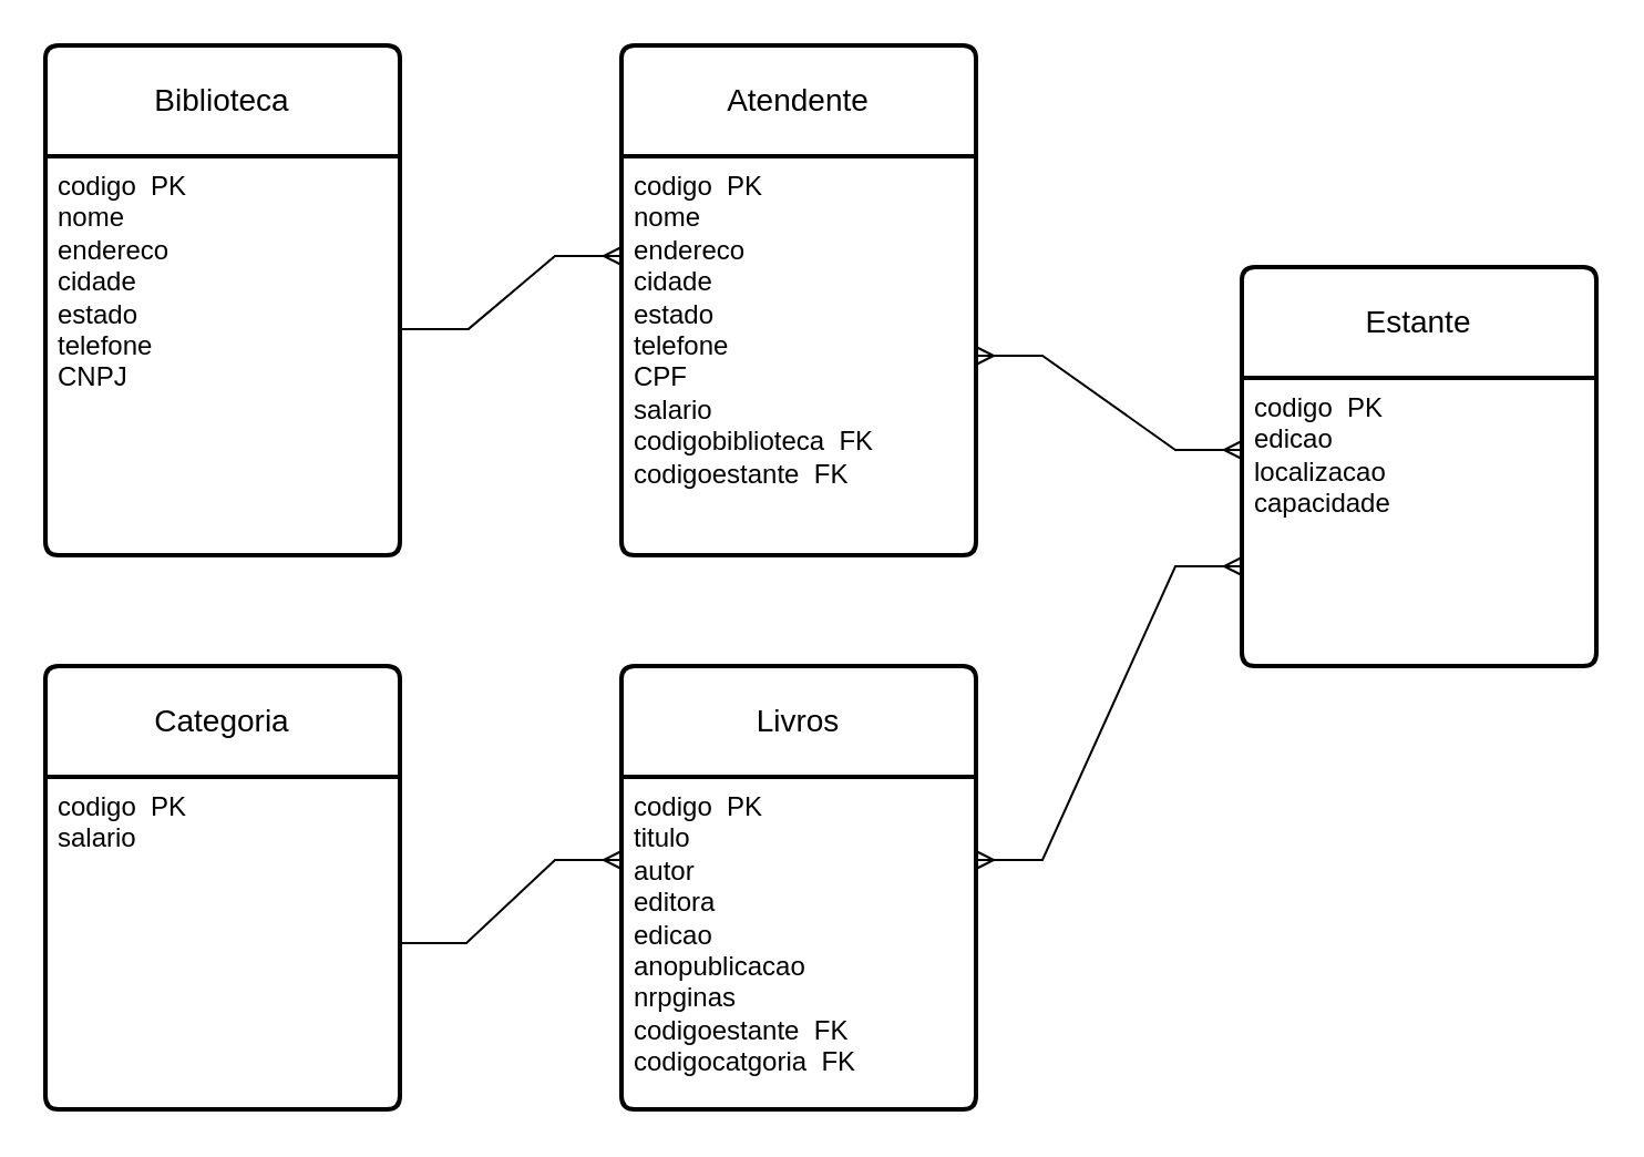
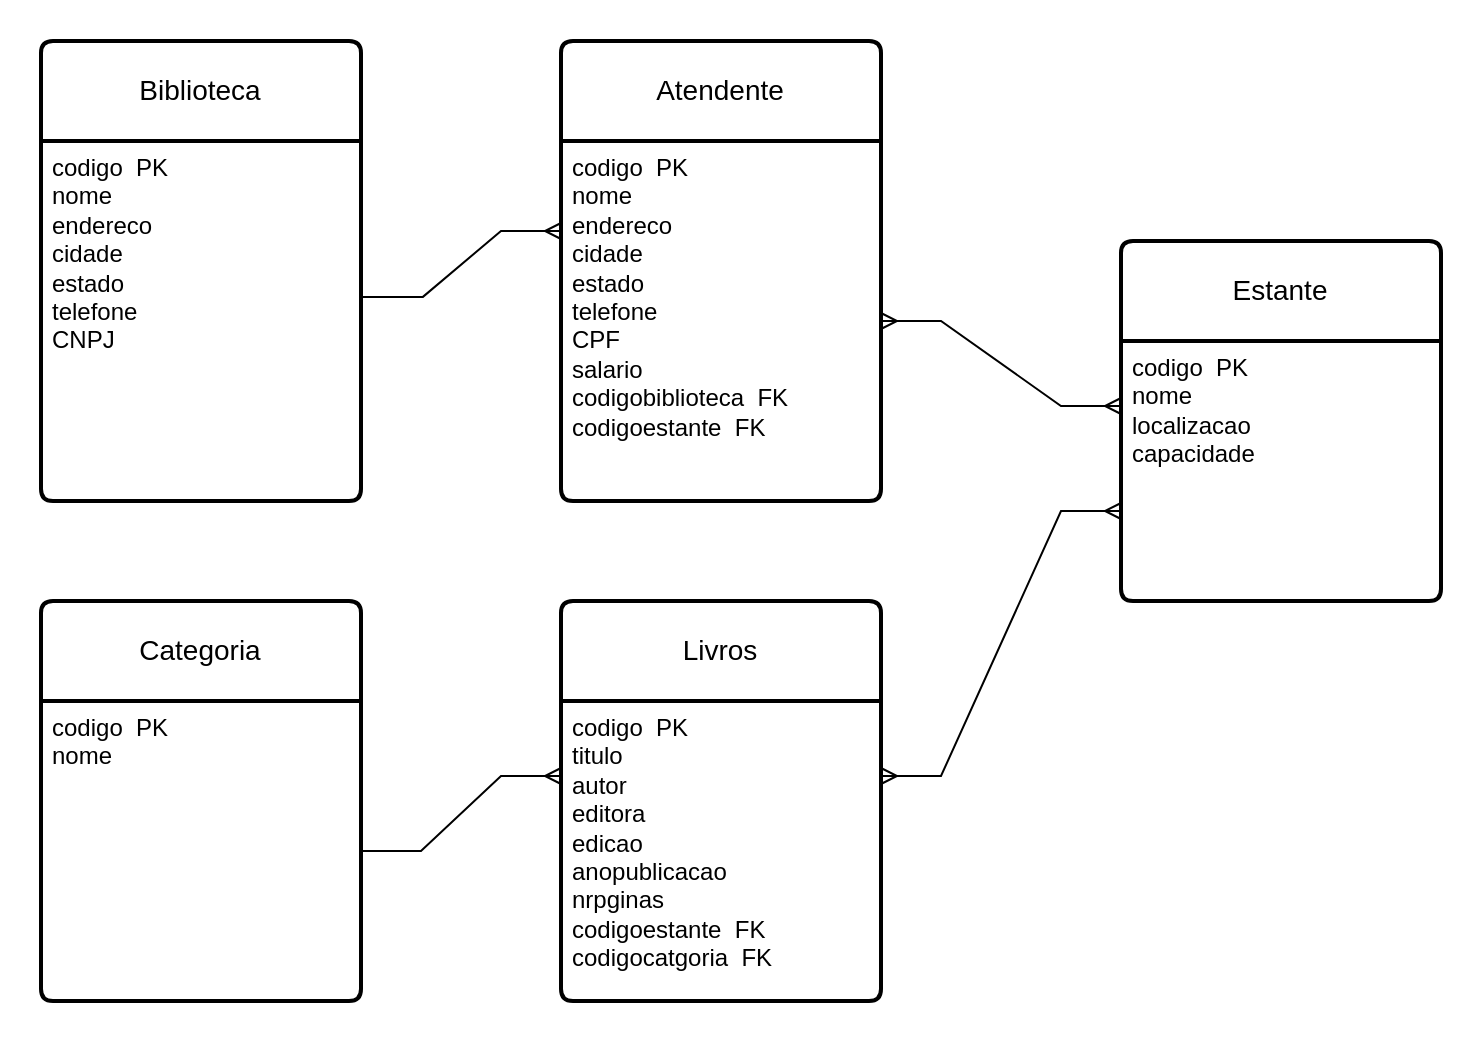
- <mxCell id="7" value="codigo&amp;nbsp; PK&lt;div&gt;edicao&lt;/div&gt;&lt;div&gt;localizacao&lt;/div&gt;&lt;div&gt;capacidade&lt;/div&gt;" style="align=left;strokeColor=none;fillColor=none;spacingLeft=4;fontSize=12;verticalAlign=top;resizable=0;rotatable=0;part=1;html=1;" vertex="1" parent="6"><mxGeometry y="50" width="160" height="130" as="geometry" /></mxCell>
+ <mxCell id="7" value="codigo&amp;nbsp; PK&lt;div&gt;nome&lt;/div&gt;&lt;div&gt;localizacao&lt;/div&gt;&lt;div&gt;capacidade&lt;/div&gt;" style="align=left;strokeColor=none;fillColor=none;spacingLeft=4;fontSize=12;verticalAlign=top;resizable=0;rotatable=0;part=1;html=1;" vertex="1" parent="6"><mxGeometry y="50" width="160" height="130" as="geometry" /></mxCell>
- <mxCell id="9" value="codigo&amp;nbsp; PK&lt;div&gt;salario&lt;/div&gt;" style="align=left;strokeColor=none;fillColor=none;spacingLeft=4;fontSize=12;verticalAlign=top;resizable=0;rotatable=0;part=1;html=1;" vertex="1" parent="8"><mxGeometry y="50" width="160" height="150" as="geometry" /></mxCell>
+ <mxCell id="9" value="codigo&amp;nbsp; PK&lt;div&gt;nome&lt;/div&gt;" style="align=left;strokeColor=none;fillColor=none;spacingLeft=4;fontSize=12;verticalAlign=top;resizable=0;rotatable=0;part=1;html=1;" vertex="1" parent="8"><mxGeometry y="50" width="160" height="150" as="geometry" /></mxCell>
